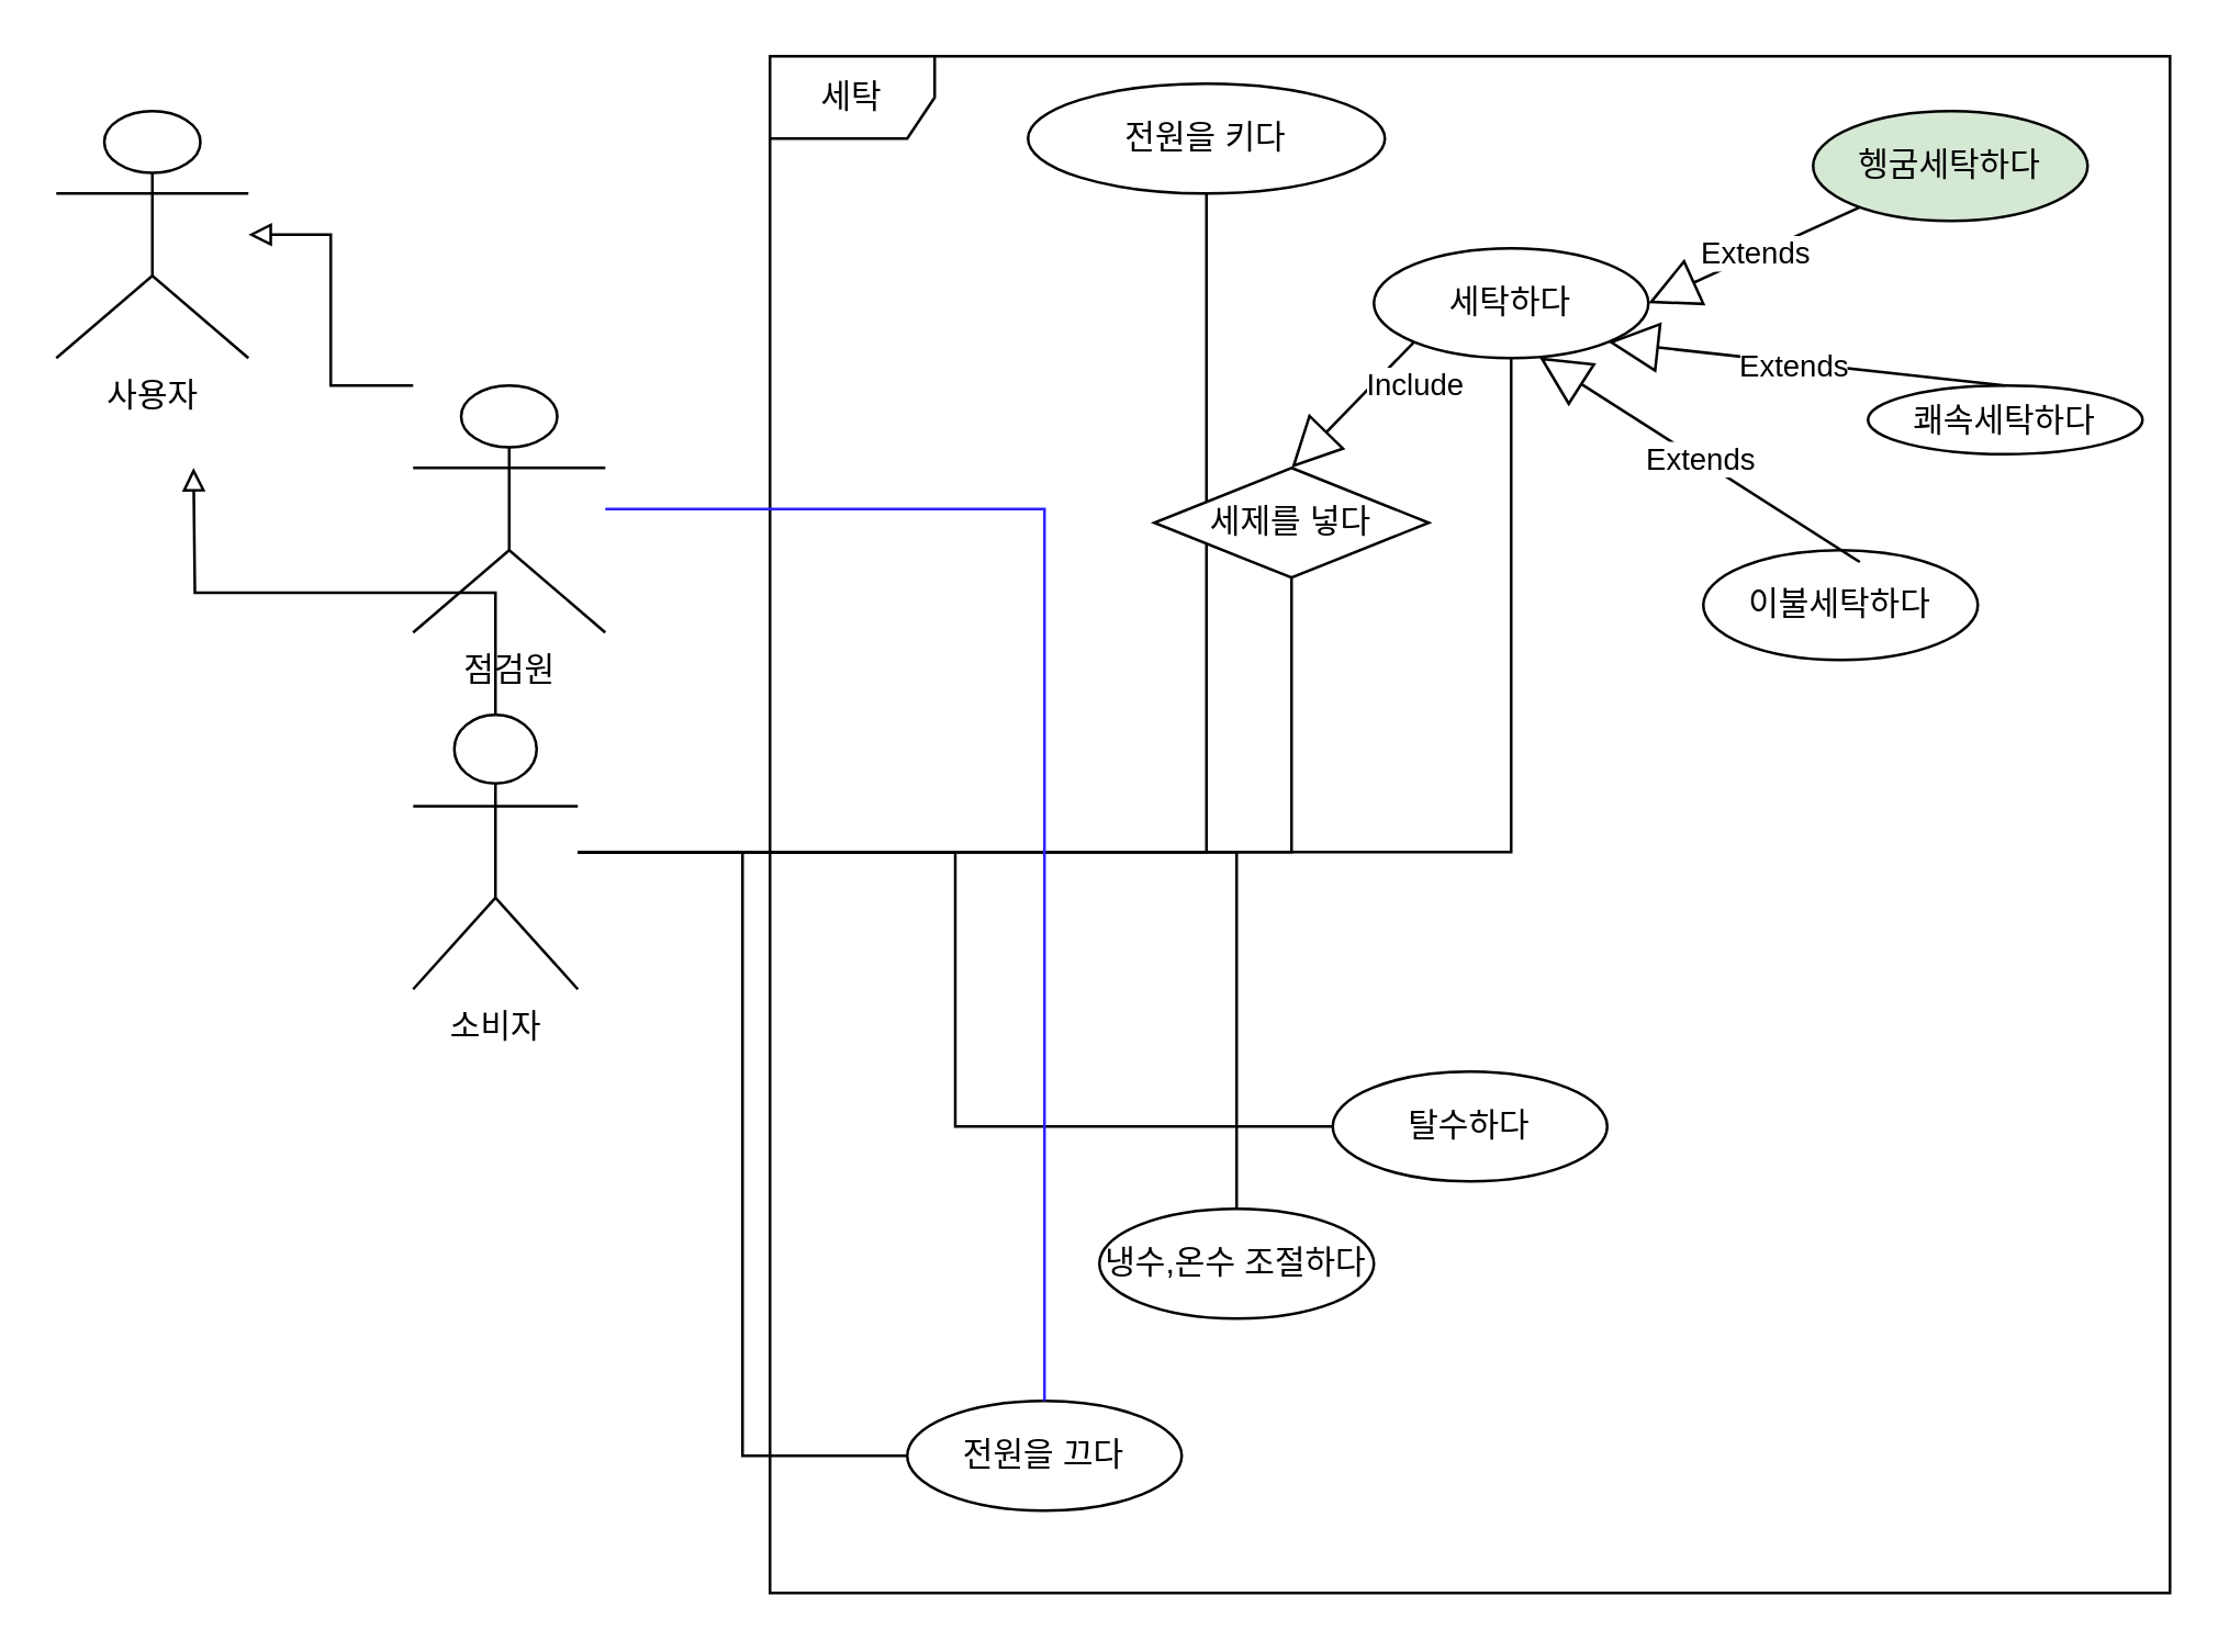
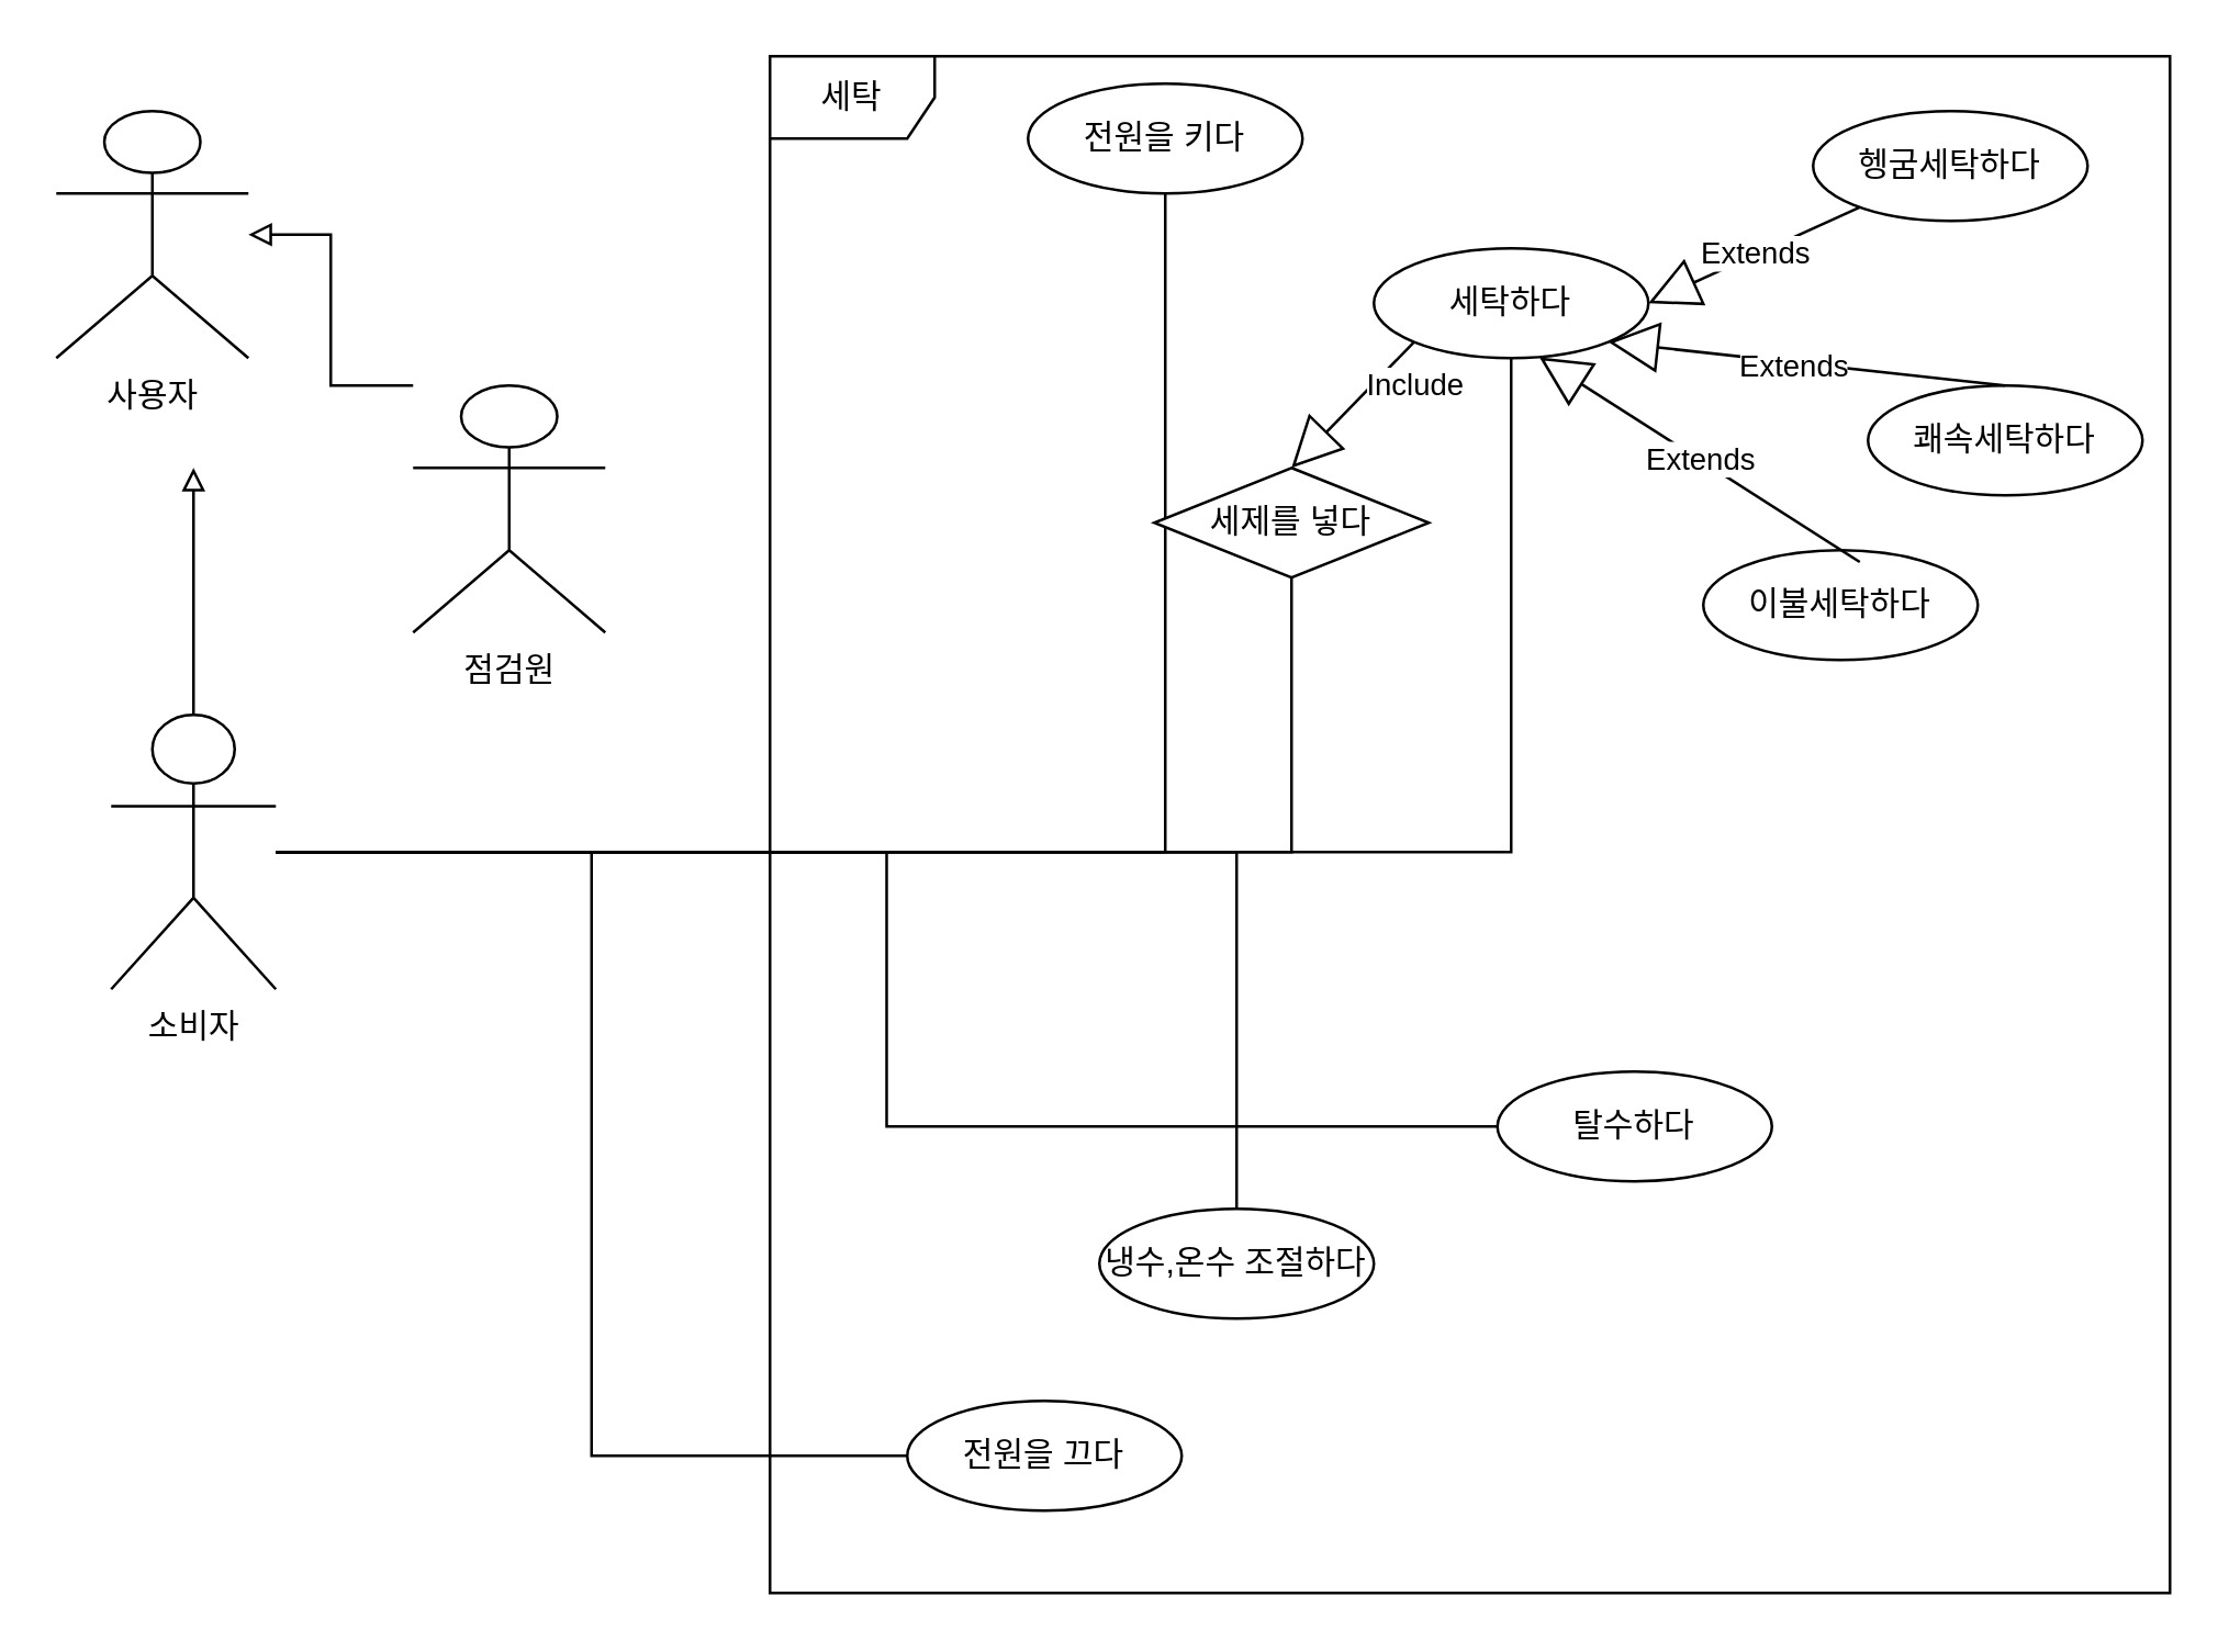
- <mxCell id="19" value="전원을 키다" style="ellipse;whiteSpace=wrap;html=1;" vertex="1" parent="1"><mxGeometry x="374" y="30" width="130" height="40" as="geometry" /></mxCell>
+ <mxCell id="19" value="전원을 키다" style="ellipse;whiteSpace=wrap;html=1;" vertex="1" parent="1"><mxGeometry x="374" y="30" width="100" height="40" as="geometry" /></mxCell>
- <mxCell id="16" value="헹굼세탁하다" style="ellipse;whiteSpace=wrap;html=1;fillColor=#d5e8d4;" vertex="1" parent="1"><mxGeometry x="660" y="40" width="100" height="40" as="geometry" /></mxCell>
+ <mxCell id="16" value="헹굼세탁하다" style="ellipse;whiteSpace=wrap;html=1;" vertex="1" parent="1"><mxGeometry x="660" y="40" width="100" height="40" as="geometry" /></mxCell>
- <mxCell id="14" value="쾌속세탁하다" style="ellipse;whiteSpace=wrap;html=1;" vertex="1" parent="1"><mxGeometry x="680" y="140" width="100" height="25" as="geometry" /></mxCell>
+ <mxCell id="14" value="쾌속세탁하다" style="ellipse;whiteSpace=wrap;html=1;" vertex="1" parent="1"><mxGeometry x="680" y="140" width="100" height="40" as="geometry" /></mxCell>
- <mxCell id="25" style="edgeStyle=orthogonalEdgeStyle;rounded=0;orthogonalLoop=1;jettySize=auto;html=1;endArrow=none;startFill=0;strokeColor=#2B21FF;" edge="1" parent="1" source="27" target="12"><mxGeometry relative="1" as="geometry" /></mxCell>
- <mxCell id="10" value="소비자" style="shape=umlActor;verticalLabelPosition=bottom;verticalAlign=top;html=1;" vertex="1" parent="1"><mxGeometry x="150" y="260" width="60" height="100" as="geometry" /></mxCell>
+ <mxCell id="10" value="소비자" style="shape=umlActor;verticalLabelPosition=bottom;verticalAlign=top;html=1;" vertex="1" parent="1"><mxGeometry x="40" y="260" width="60" height="100" as="geometry" /></mxCell>
- <mxCell id="13" value="탈수하다" style="ellipse;whiteSpace=wrap;html=1;" vertex="1" parent="1"><mxGeometry x="485" y="390" width="100" height="40" as="geometry" /></mxCell>
+ <mxCell id="13" value="탈수하다" style="ellipse;whiteSpace=wrap;html=1;" vertex="1" parent="1"><mxGeometry x="545" y="390" width="100" height="40" as="geometry" /></mxCell>
